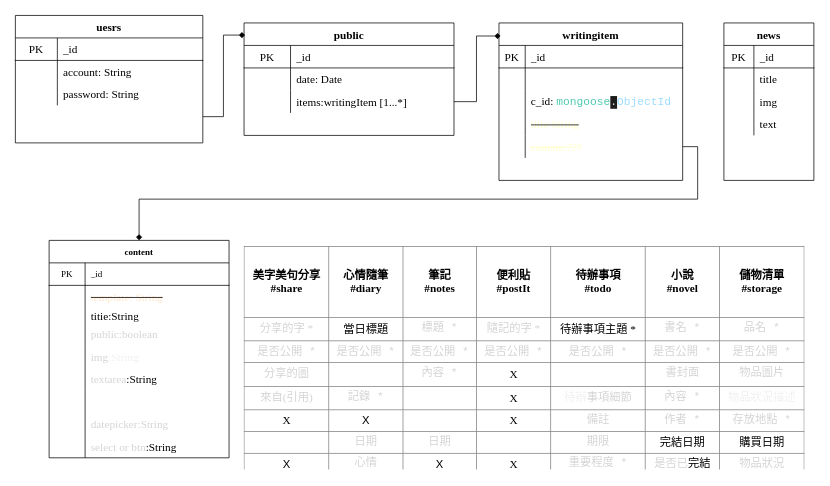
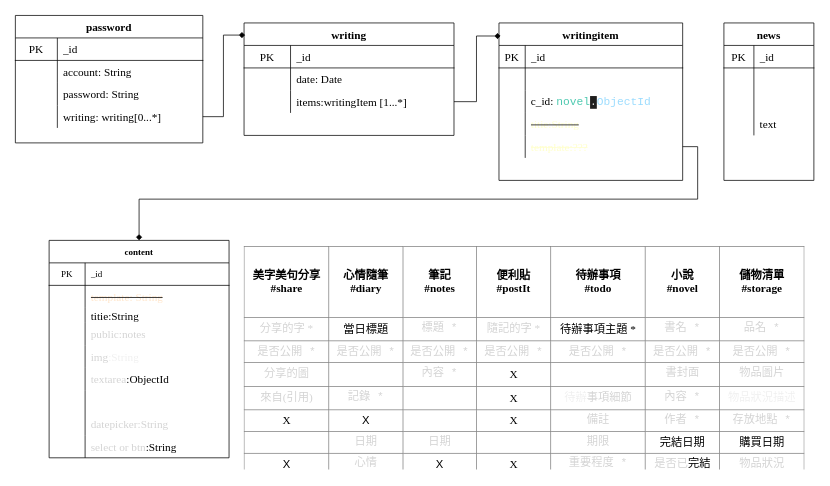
- <mxCell id="74" value="uesrs" style="shape=table;startSize=30;container=1;collapsible=0;childLayout=tableLayout;fixedRows=1;rowLines=0;fontStyle=1;align=center;fontFamily=Verdana;fontSize=15;" parent="73" vertex="1"><mxGeometry width="250" height="170" as="geometry" /></mxCell>
+ <mxCell id="74" value="password" style="shape=table;startSize=30;container=1;collapsible=0;childLayout=tableLayout;fixedRows=1;rowLines=0;fontStyle=1;align=center;fontFamily=Verdana;fontSize=15;" parent="73" vertex="1"><mxGeometry width="250" height="170" as="geometry" /></mxCell>
- <mxCell id="17" value="public" style="shape=table;startSize=30;container=1;collapsible=0;childLayout=tableLayout;fixedRows=1;rowLines=0;fontStyle=1;align=center;fontFamily=Verdana;fontSize=15;" parent="1" vertex="1"><mxGeometry x="325" y="30" width="280" height="150" as="geometry" /></mxCell>
+ <mxCell id="17" value="writing" style="shape=table;startSize=30;container=1;collapsible=0;childLayout=tableLayout;fixedRows=1;rowLines=0;fontStyle=1;align=center;fontFamily=Verdana;fontSize=15;" parent="1" vertex="1"><mxGeometry x="325" y="30" width="280" height="150" as="geometry" /></mxCell>
- <mxCell id="8" value="title" style="shape=partialRectangle;html=1;whiteSpace=wrap;connectable=0;fillColor=none;top=0;left=0;bottom=0;right=0;align=left;spacingLeft=6;overflow=hidden;fontFamily=Verdana;fontSize=15;" parent="6" vertex="1"><mxGeometry x="40" width="80" height="30" as="geometry" /></mxCell>
- <mxCell id="36" value="c_id:&amp;nbsp;&lt;span style=&quot;font-family: &amp;#34;consolas&amp;#34; , &amp;#34;courier new&amp;#34; , monospace ; color: rgb(78 , 201 , 176)&quot;&gt;mongoose&lt;/span&gt;&lt;span style=&quot;background-color: rgb(30 , 30 , 30) ; color: rgb(212 , 212 , 212) ; font-family: &amp;#34;consolas&amp;#34; , &amp;#34;courier new&amp;#34; , monospace&quot;&gt;.&lt;/span&gt;&lt;span style=&quot;font-family: &amp;#34;consolas&amp;#34; , &amp;#34;courier new&amp;#34; , monospace ; color: rgb(156 , 220 , 254)&quot;&gt;ObjectId&lt;/span&gt;" style="shape=partialRectangle;html=1;whiteSpace=wrap;connectable=0;fillColor=none;top=0;left=0;bottom=0;right=0;align=left;spacingLeft=6;overflow=hidden;fontFamily=Verdana;fontSize=15;" parent="34" vertex="1"><mxGeometry x="35" width="210" height="30" as="geometry" /></mxCell>
+ <mxCell id="36" value="c_id:&amp;nbsp;&lt;span style=&quot;font-family: &amp;#34;consolas&amp;#34; , &amp;#34;courier new&amp;#34; , monospace ; color: rgb(78 , 201 , 176)&quot;&gt;novel&lt;/span&gt;&lt;span style=&quot;background-color: rgb(30 , 30 , 30) ; color: rgb(212 , 212 , 212) ; font-family: &amp;#34;consolas&amp;#34; , &amp;#34;courier new&amp;#34; , monospace&quot;&gt;.&lt;/span&gt;&lt;span style=&quot;font-family: &amp;#34;consolas&amp;#34; , &amp;#34;courier new&amp;#34; , monospace ; color: rgb(156 , 220 , 254)&quot;&gt;ObjectId&lt;/span&gt;" style="shape=partialRectangle;html=1;whiteSpace=wrap;connectable=0;fillColor=none;top=0;left=0;bottom=0;right=0;align=left;spacingLeft=6;overflow=hidden;fontFamily=Verdana;fontSize=15;" parent="34" vertex="1"><mxGeometry x="35" width="210" height="30" as="geometry" /></mxCell>
- <mxCell id="11" value="img" style="shape=partialRectangle;html=1;whiteSpace=wrap;connectable=0;fillColor=none;top=0;left=0;bottom=0;right=0;align=left;spacingLeft=6;overflow=hidden;fontFamily=Verdana;fontSize=15;" parent="9" vertex="1"><mxGeometry x="40" width="80" height="30" as="geometry" /></mxCell>
+ <mxCell id="86" value="writing:&amp;nbsp;writing[0...*]" style="shape=partialRectangle;html=1;whiteSpace=wrap;connectable=0;fillColor=none;top=0;left=0;bottom=0;right=0;align=left;spacingLeft=6;overflow=hidden;fontFamily=Verdana;fontSize=15;" parent="84" vertex="1"><mxGeometry x="56" width="194" height="30" as="geometry" /></mxCell>
- <mxCell id="42" value="&lt;span style=&quot;font-size: 15px&quot;&gt;&lt;font color=&quot;#ffffcc&quot;&gt;&lt;strike&gt;content:???&lt;/strike&gt;&lt;/font&gt;&lt;br style=&quot;font-size: 15px&quot;&gt;&lt;/span&gt;" style="shape=partialRectangle;html=1;whiteSpace=wrap;connectable=0;fillColor=none;top=0;left=0;bottom=0;right=0;align=left;spacingLeft=6;overflow=hidden;fontFamily=Verdana;fontSize=15;" parent="40" vertex="1"><mxGeometry x="35" width="210" height="30" as="geometry" /></mxCell>
+ <mxCell id="42" value="&lt;span style=&quot;font-size: 15px&quot;&gt;&lt;font color=&quot;#ffffcc&quot;&gt;&lt;strike&gt;template:???&lt;/strike&gt;&lt;/font&gt;&lt;br style=&quot;font-size: 15px&quot;&gt;&lt;/span&gt;" style="shape=partialRectangle;html=1;whiteSpace=wrap;connectable=0;fillColor=none;top=0;left=0;bottom=0;right=0;align=left;spacingLeft=6;overflow=hidden;fontFamily=Verdana;fontSize=15;" parent="40" vertex="1"><mxGeometry x="35" width="210" height="30" as="geometry" /></mxCell>
- <mxCell id="55" value="&lt;span style=&quot;color: rgb(212, 212, 212); font-size: 15px; font-style: normal; font-weight: 400; letter-spacing: normal; text-align: left; text-indent: 0px; text-transform: none; word-spacing: 0px; display: inline; float: none;&quot;&gt;public:boolean&lt;/span&gt;" style="shape=partialRectangle;html=1;whiteSpace=wrap;connectable=0;top=0;left=0;bottom=0;right=0;align=left;spacingLeft=6;overflow=hidden;fontFamily=Verdana;fillColor=none;labelBackgroundColor=none;" parent="53" vertex="1"><mxGeometry x="48" width="192" height="30" as="geometry" /></mxCell>
+ <mxCell id="55" value="&lt;span style=&quot;color: rgb(212, 212, 212); font-size: 15px; font-style: normal; font-weight: 400; letter-spacing: normal; text-align: left; text-indent: 0px; text-transform: none; word-spacing: 0px; display: inline; float: none;&quot;&gt;public:notes&lt;/span&gt;" style="shape=partialRectangle;html=1;whiteSpace=wrap;connectable=0;top=0;left=0;bottom=0;right=0;align=left;spacingLeft=6;overflow=hidden;fontFamily=Verdana;fillColor=none;labelBackgroundColor=none;" parent="53" vertex="1"><mxGeometry x="48" width="192" height="30" as="geometry" /></mxCell>
- <mxCell id="61" value="&lt;span style=&quot;color: rgb(212, 212, 212); font-size: 15px;&quot;&gt;textarea&lt;/span&gt;&lt;span style=&quot;font-size: 15px&quot;&gt;:String&lt;/span&gt;&lt;span style=&quot;color: rgb(212, 212, 212); font-size: 15px;&quot;&gt;&lt;br&gt;&lt;/span&gt;" style="shape=partialRectangle;html=1;whiteSpace=wrap;connectable=0;top=0;left=0;bottom=0;right=0;align=left;spacingLeft=6;overflow=hidden;fontFamily=Verdana;fillColor=none;labelBackgroundColor=none;" parent="59" vertex="1"><mxGeometry x="48" width="192" height="30" as="geometry" /></mxCell>
+ <mxCell id="61" value="&lt;span style=&quot;color: rgb(212, 212, 212); font-size: 15px;&quot;&gt;textarea&lt;/span&gt;&lt;span style=&quot;font-size: 15px&quot;&gt;:ObjectId&lt;/span&gt;&lt;span style=&quot;color: rgb(212, 212, 212); font-size: 15px;&quot;&gt;&lt;br&gt;&lt;/span&gt;" style="shape=partialRectangle;html=1;whiteSpace=wrap;connectable=0;top=0;left=0;bottom=0;right=0;align=left;spacingLeft=6;overflow=hidden;fontFamily=Verdana;fillColor=none;labelBackgroundColor=none;" parent="59" vertex="1"><mxGeometry x="48" width="192" height="30" as="geometry" /></mxCell>
